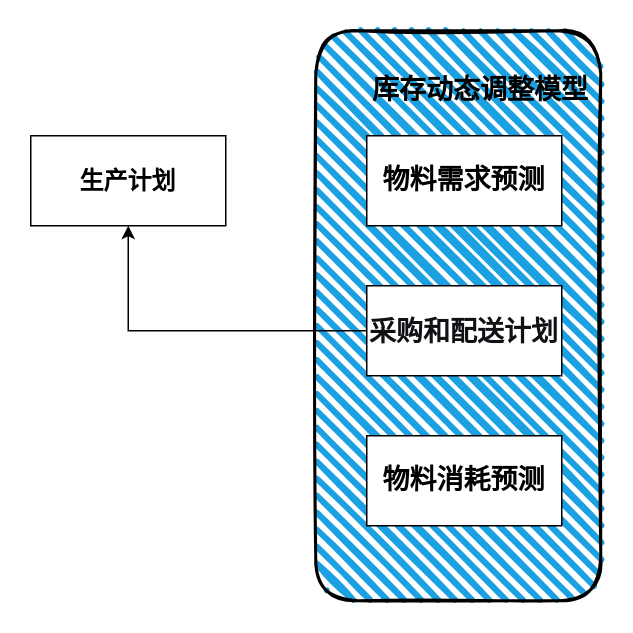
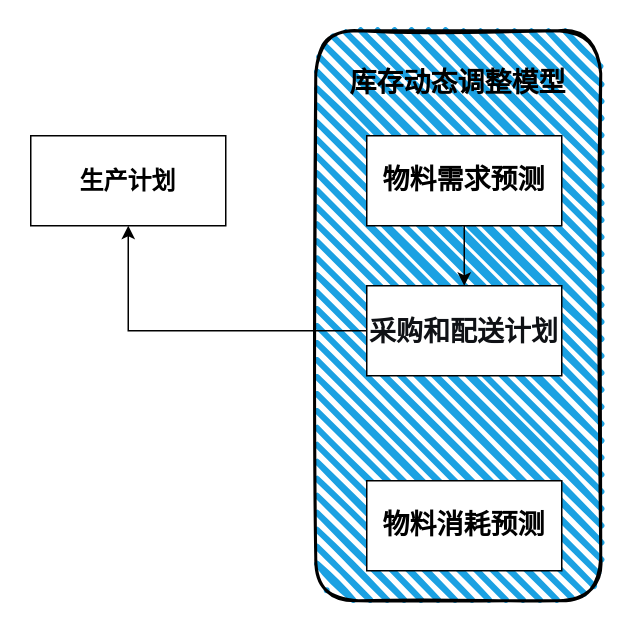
- <mxCell id="7" value="&lt;b&gt;&lt;font style=&quot;font-size: 18px;&quot;&gt;库存动态调整模型&lt;/font&gt;&lt;/b&gt;" style="text;html=1;align=center;verticalAlign=middle;whiteSpace=wrap;rounded=0;fontColor=#000000;" vertex="1" parent="1"><mxGeometry x="245" y="45" width="150" height="30" as="geometry" /></mxCell>
+ <mxCell id="7" value="&lt;b&gt;&lt;font style=&quot;font-size: 18px;&quot;&gt;库存动态调整模型&lt;/font&gt;&lt;/b&gt;" style="text;html=1;align=center;verticalAlign=middle;whiteSpace=wrap;rounded=0;fontColor=#000000;" vertex="1" parent="1"><mxGeometry x="230" y="40" width="150" height="30" as="geometry" /></mxCell>
+ <mxCell id="8" value="" style="edgeStyle=orthogonalEdgeStyle;rounded=0;orthogonalLoop=1;jettySize=auto;html=1;" edge="1" parent="1" source="4" target="9"><mxGeometry relative="1" as="geometry"><mxPoint x="309" y="150" as="sourcePoint" /><mxPoint x="315" y="330" as="targetPoint" /><Array as="points" /></mxGeometry></mxCell>
- <mxCell id="5" value="&lt;font style=&quot;font-size: 18px;&quot;&gt;&lt;b&gt;物料消耗预测&lt;/b&gt;&lt;/font&gt;" style="rounded=0;whiteSpace=wrap;html=1;" vertex="1" parent="1"><mxGeometry x="244" y="290" width="130" height="60" as="geometry" /></mxCell>
+ <mxCell id="5" value="&lt;font style=&quot;font-size: 18px;&quot;&gt;&lt;b&gt;物料消耗预测&lt;/b&gt;&lt;/font&gt;" style="rounded=0;whiteSpace=wrap;html=1;" vertex="1" parent="1"><mxGeometry x="244" y="320" width="130" height="60" as="geometry" /></mxCell>
